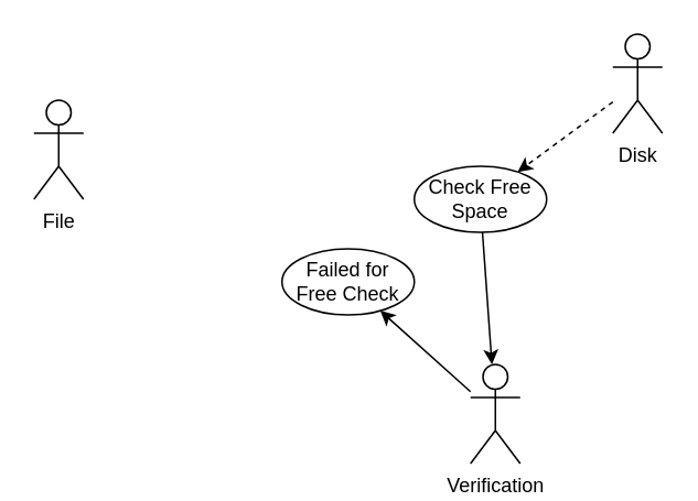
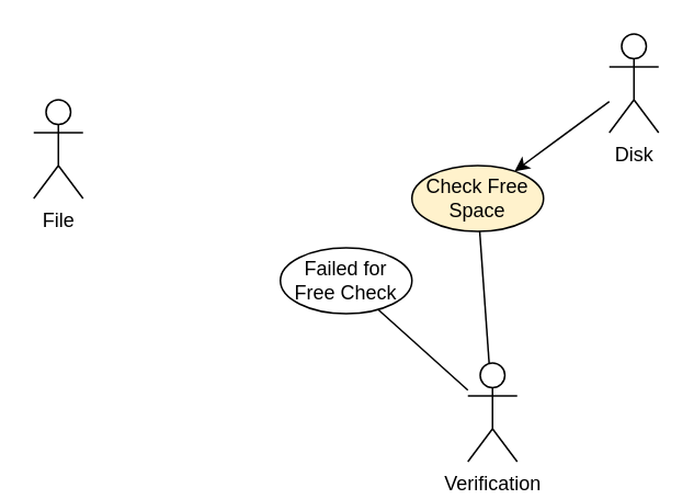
- <mxCell id="2" style="rounded=0;orthogonalLoop=1;jettySize=auto;html=1;dashed=1;" edge="1" parent="1" source="3" target="8"><mxGeometry relative="1" as="geometry" /></mxCell>
+ <mxCell id="2" style="rounded=0;orthogonalLoop=1;jettySize=auto;html=1;" edge="1" parent="1" source="3" target="8"><mxGeometry relative="1" as="geometry" /></mxCell>
- <mxCell id="8" value="Check Free Space" style="ellipse;whiteSpace=wrap;html=1;" vertex="1" parent="1"><mxGeometry x="250" y="100" width="80" height="40" as="geometry" /></mxCell>
+ <mxCell id="8" value="Check Free Space" style="ellipse;whiteSpace=wrap;html=1;fillColor=#fff2cc;" vertex="1" parent="1"><mxGeometry x="250" y="100" width="80" height="40" as="geometry" /></mxCell>
- <mxCell id="5" style="rounded=0;orthogonalLoop=1;jettySize=auto;html=1;" edge="1" parent="1" source="6" target="9"><mxGeometry relative="1" as="geometry" /></mxCell>
+ <mxCell id="5" style="rounded=0;orthogonalLoop=1;jettySize=auto;html=1;endArrow=none;" edge="1" parent="1" source="6" target="9"><mxGeometry relative="1" as="geometry" /></mxCell>
- <mxCell id="7" style="rounded=0;orthogonalLoop=1;jettySize=auto;html=1;" edge="1" parent="1" source="8" target="6"><mxGeometry relative="1" as="geometry" /></mxCell>
+ <mxCell id="7" style="rounded=0;orthogonalLoop=1;jettySize=auto;html=1;endArrow=none;" edge="1" parent="1" source="8" target="6"><mxGeometry relative="1" as="geometry" /></mxCell>
